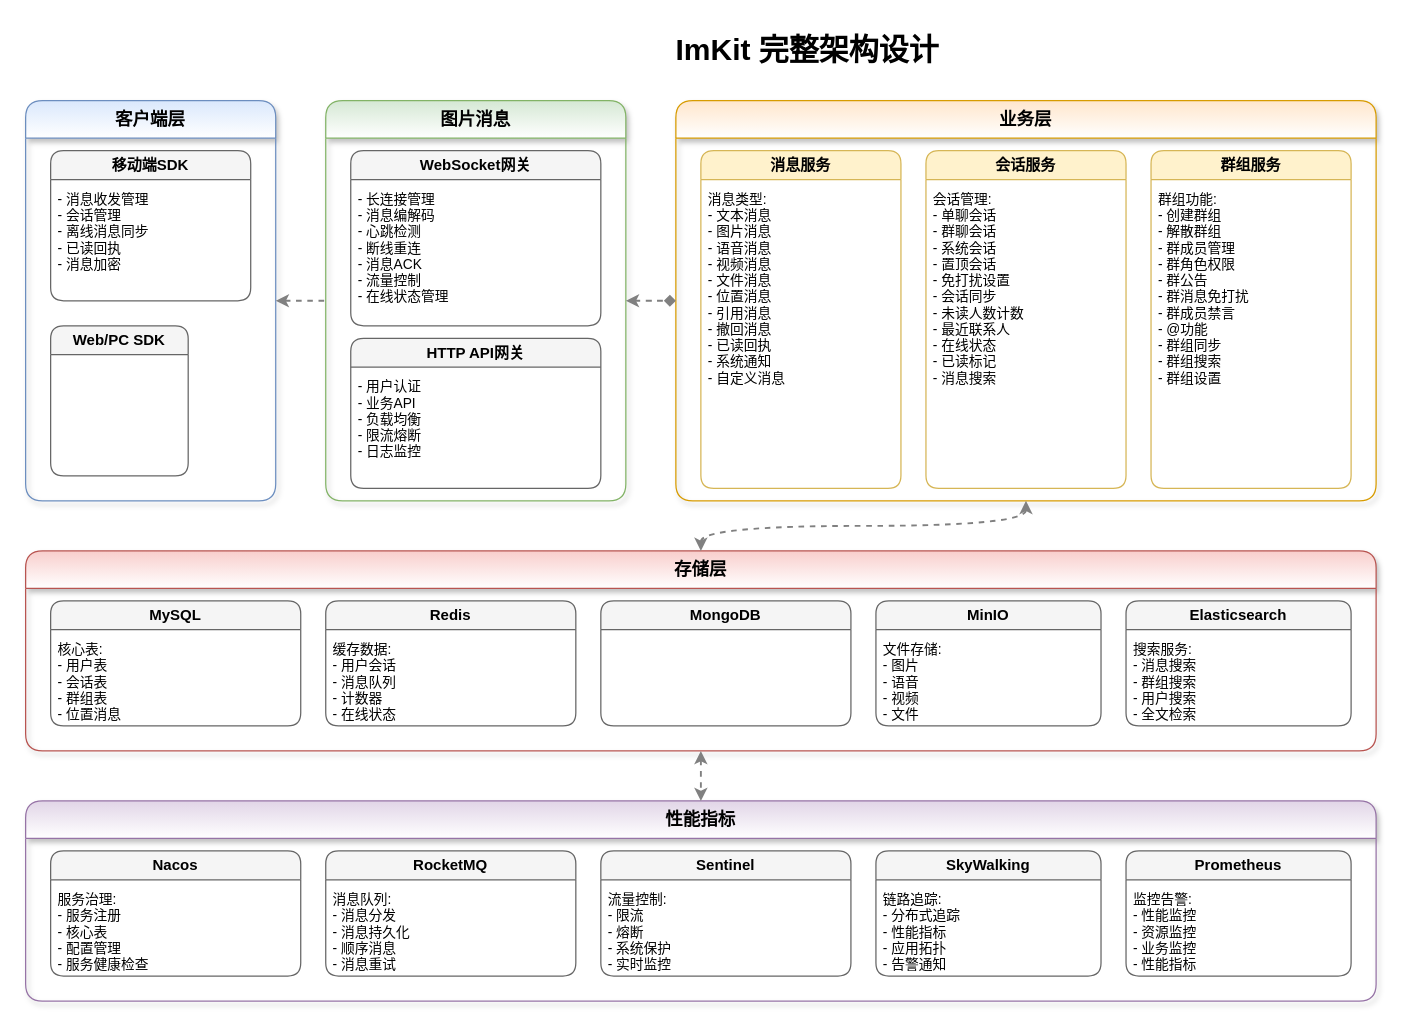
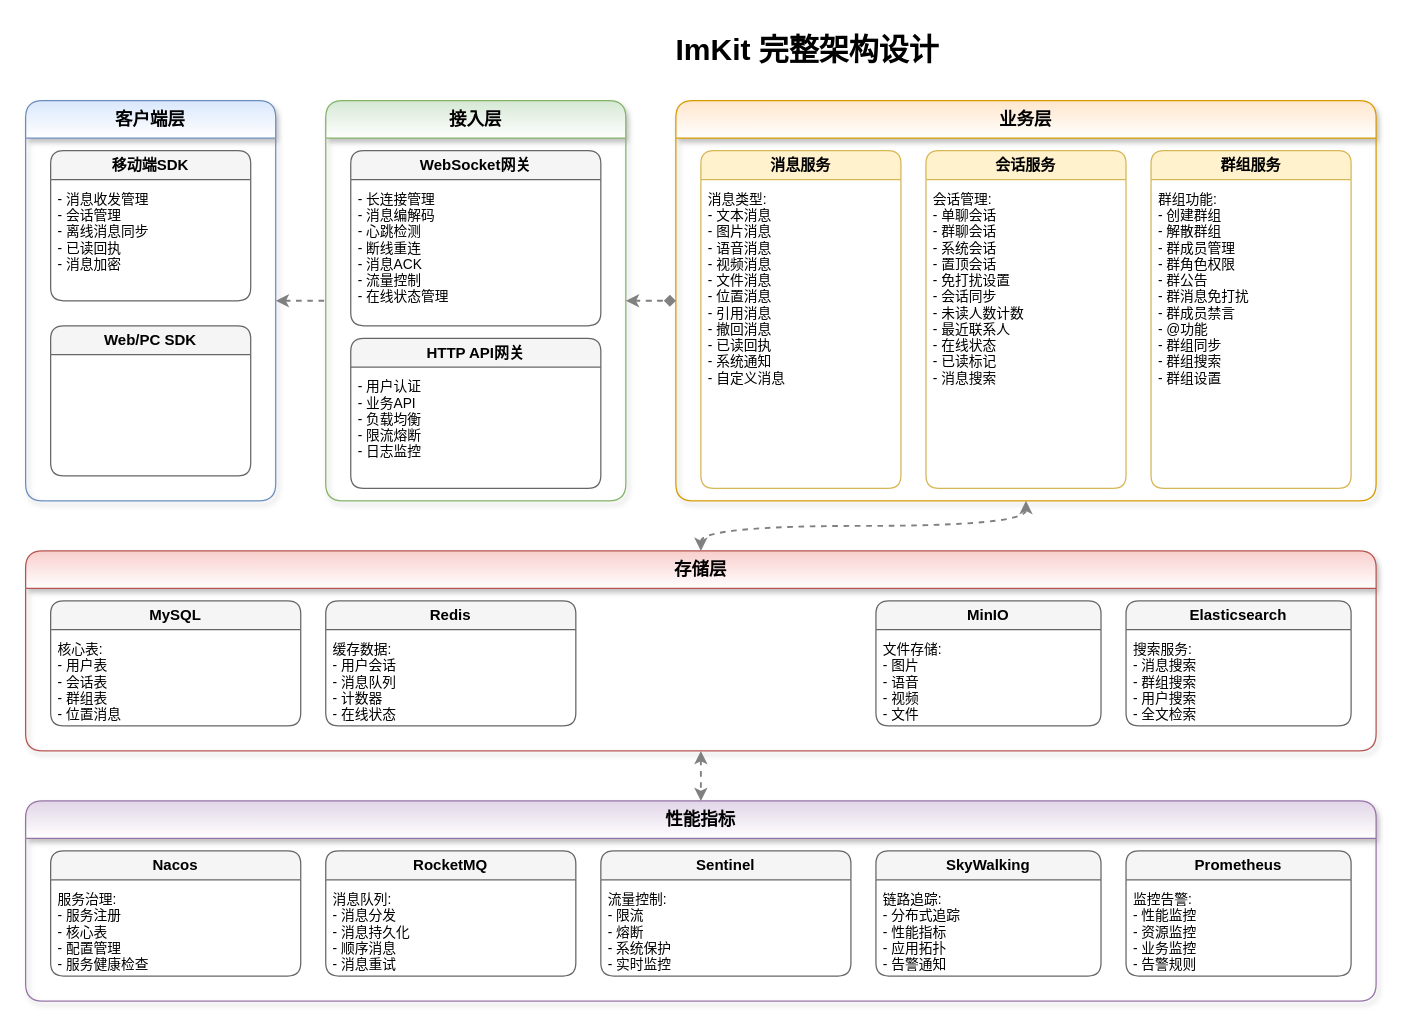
- <mxCell id="7" value="图片消息" style="swimlane;whiteSpace=wrap;html=1;fillColor=#d5e8d4;strokeColor=#82b366;rounded=1;shadow=1;fontSize=14;fontStyle=1;startSize=30;gradientColor=#ffffff" parent="1" vertex="1"><mxGeometry x="260" y="80" width="240" height="320" as="geometry" /></mxCell>
+ <mxCell id="7" value="接入层" style="swimlane;whiteSpace=wrap;html=1;fillColor=#d5e8d4;strokeColor=#82b366;rounded=1;shadow=1;fontSize=14;fontStyle=1;startSize=30;gradientColor=#ffffff" parent="1" vertex="1"><mxGeometry x="260" y="80" width="240" height="320" as="geometry" /></mxCell>
- <mxCell id="6" value="Web/PC SDK" style="swimlane;whiteSpace=wrap;html=1;rounded=1;fillColor=#f5f5f5;strokeColor=#666666;fontSize=12" parent="3" vertex="1"><mxGeometry x="20" y="180" width="110" height="120" as="geometry" /></mxCell>
+ <mxCell id="6" value="Web/PC SDK" style="swimlane;whiteSpace=wrap;html=1;rounded=1;fillColor=#f5f5f5;strokeColor=#666666;fontSize=12" parent="3" vertex="1"><mxGeometry x="20" y="180" width="160" height="120" as="geometry" /></mxCell>
- <mxCell id="24" value="MongoDB" style="swimlane;whiteSpace=wrap;html=1;rounded=1;fillColor=#f5f5f5;strokeColor=#666666;fontSize=12" parent="19" vertex="1"><mxGeometry x="460" y="40" width="200" height="100" as="geometry" /></mxCell>
- <mxCell id="39" value="监控告警:&#10;- 性能监控&#10;- 资源监控&#10;- 业务监控&#10;- 性能指标" style="text;strokeColor=none;fillColor=none;align=left;verticalAlign=top;spacingLeft=4;spacingRight=4;overflow=hidden;rotatable=0;points=[[0,0.5],[1,0.5]];portConstraint=eastwest;fontSize=11;" parent="38" vertex="1"><mxGeometry y="26" width="180" height="74" as="geometry" /></mxCell>
+ <mxCell id="39" value="监控告警:&#10;- 性能监控&#10;- 资源监控&#10;- 业务监控&#10;- 告警规则" style="text;strokeColor=none;fillColor=none;align=left;verticalAlign=top;spacingLeft=4;spacingRight=4;overflow=hidden;rotatable=0;points=[[0,0.5],[1,0.5]];portConstraint=eastwest;fontSize=11;" parent="38" vertex="1"><mxGeometry y="26" width="180" height="74" as="geometry" /></mxCell>
